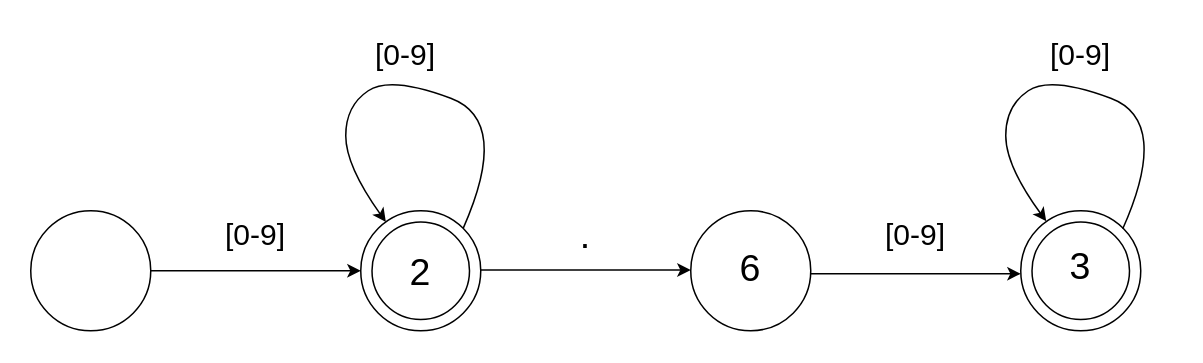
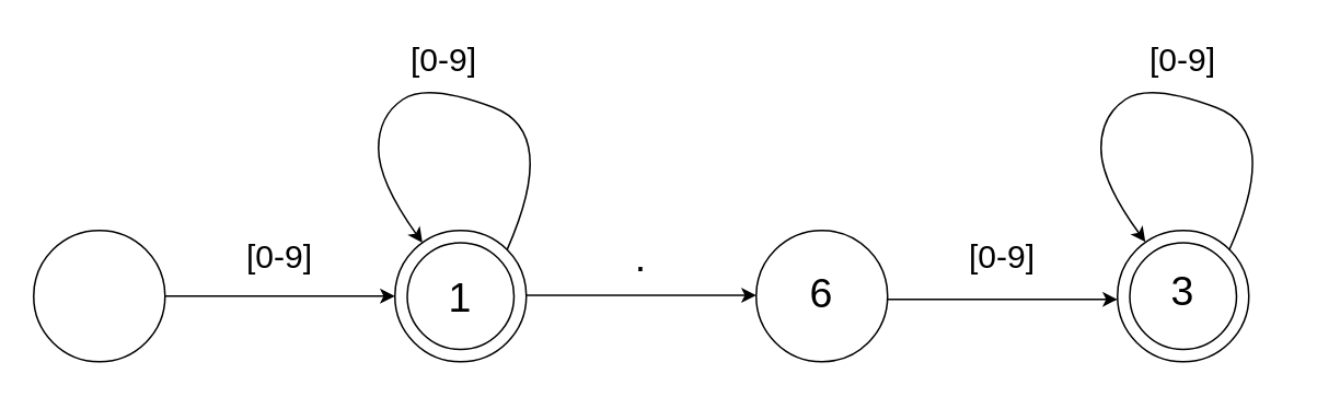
- <mxCell id="6" value="&lt;font style=&quot;font-size: 25px;&quot;&gt;2&lt;/font&gt;" style="text;strokeColor=none;align=center;fillColor=none;html=1;verticalAlign=middle;whiteSpace=wrap;rounded=0;" vertex="1" parent="1"><mxGeometry x="250" y="165" width="60" height="30" as="geometry" /></mxCell>
+ <mxCell id="6" value="&lt;font style=&quot;font-size: 25px;&quot;&gt;1&lt;/font&gt;" style="text;strokeColor=none;align=center;fillColor=none;html=1;verticalAlign=middle;whiteSpace=wrap;rounded=0;" vertex="1" parent="1"><mxGeometry x="250" y="165" width="60" height="30" as="geometry" /></mxCell>
